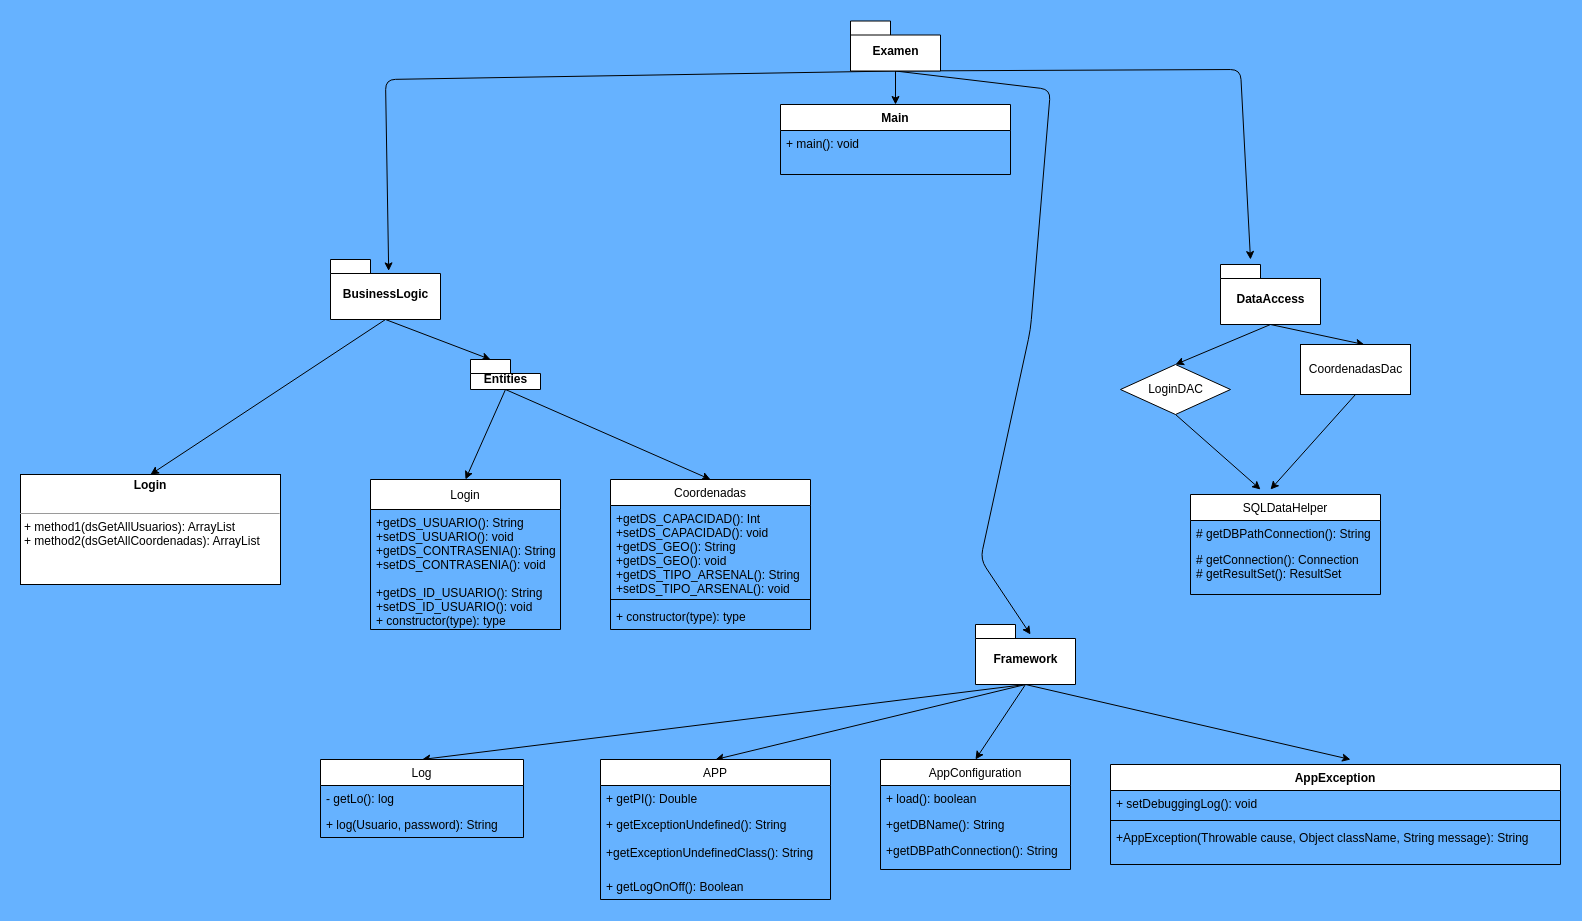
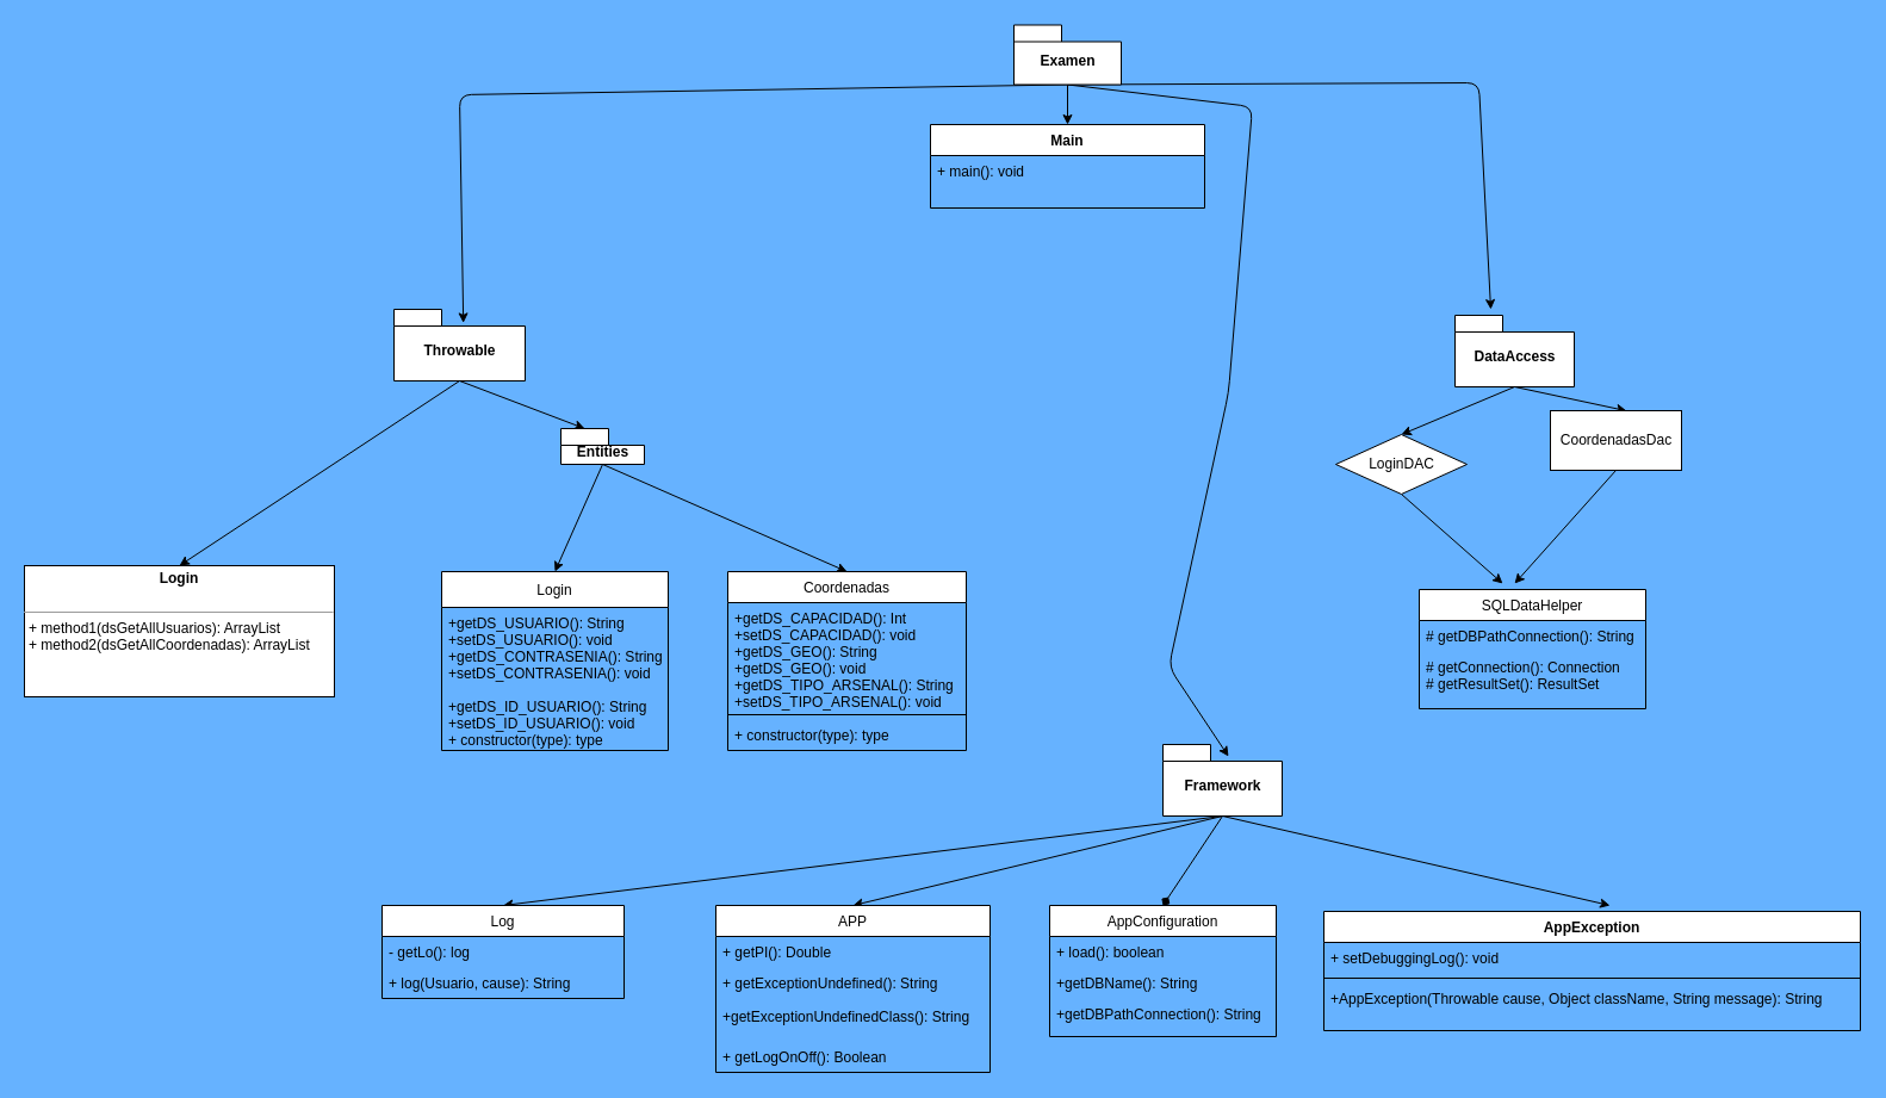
- <mxCell id="4" value="BusinessLogic" style="shape=folder;fontStyle=1;spacingTop=10;tabWidth=40;tabHeight=14;tabPosition=left;html=1;" vertex="1" parent="1"><mxGeometry x="330" y="259" width="110" height="60" as="geometry" /></mxCell>
+ <mxCell id="4" value="Throwable" style="shape=folder;fontStyle=1;spacingTop=10;tabWidth=40;tabHeight=14;tabPosition=left;html=1;" vertex="1" parent="1"><mxGeometry x="330" y="259" width="110" height="60" as="geometry" /></mxCell>
- <mxCell id="28" style="edgeStyle=none;html=1;exitX=0.5;exitY=1;exitDx=0;exitDy=0;exitPerimeter=0;entryX=0.5;entryY=0;entryDx=0;entryDy=0;strokeColor=#000000;fontColor=#000000;" edge="1" parent="1" source="30" target="35"><mxGeometry relative="1" as="geometry" /></mxCell>
+ <mxCell id="28" style="edgeStyle=none;html=1;exitX=0.5;exitY=1;exitDx=0;exitDy=0;exitPerimeter=0;entryX=0.5;entryY=0;entryDx=0;entryDy=0;strokeColor=#000000;fontColor=#000000;endArrow=diamond;" edge="1" parent="1" source="30" target="35"><mxGeometry relative="1" as="geometry" /></mxCell>
- <mxCell id="45" value="+ log(Usuario, password): String" style="text;strokeColor=none;fillColor=none;align=left;verticalAlign=top;spacingLeft=4;spacingRight=4;overflow=hidden;rotatable=0;points=[[0,0.5],[1,0.5]];portConstraint=eastwest;fontColor=#000000;" vertex="1" parent="43"><mxGeometry y="52" width="203" height="26" as="geometry" /></mxCell>
+ <mxCell id="45" value="+ log(Usuario, cause): String" style="text;strokeColor=none;fillColor=none;align=left;verticalAlign=top;spacingLeft=4;spacingRight=4;overflow=hidden;rotatable=0;points=[[0,0.5],[1,0.5]];portConstraint=eastwest;fontColor=#000000;" vertex="1" parent="43"><mxGeometry y="52" width="203" height="26" as="geometry" /></mxCell>
